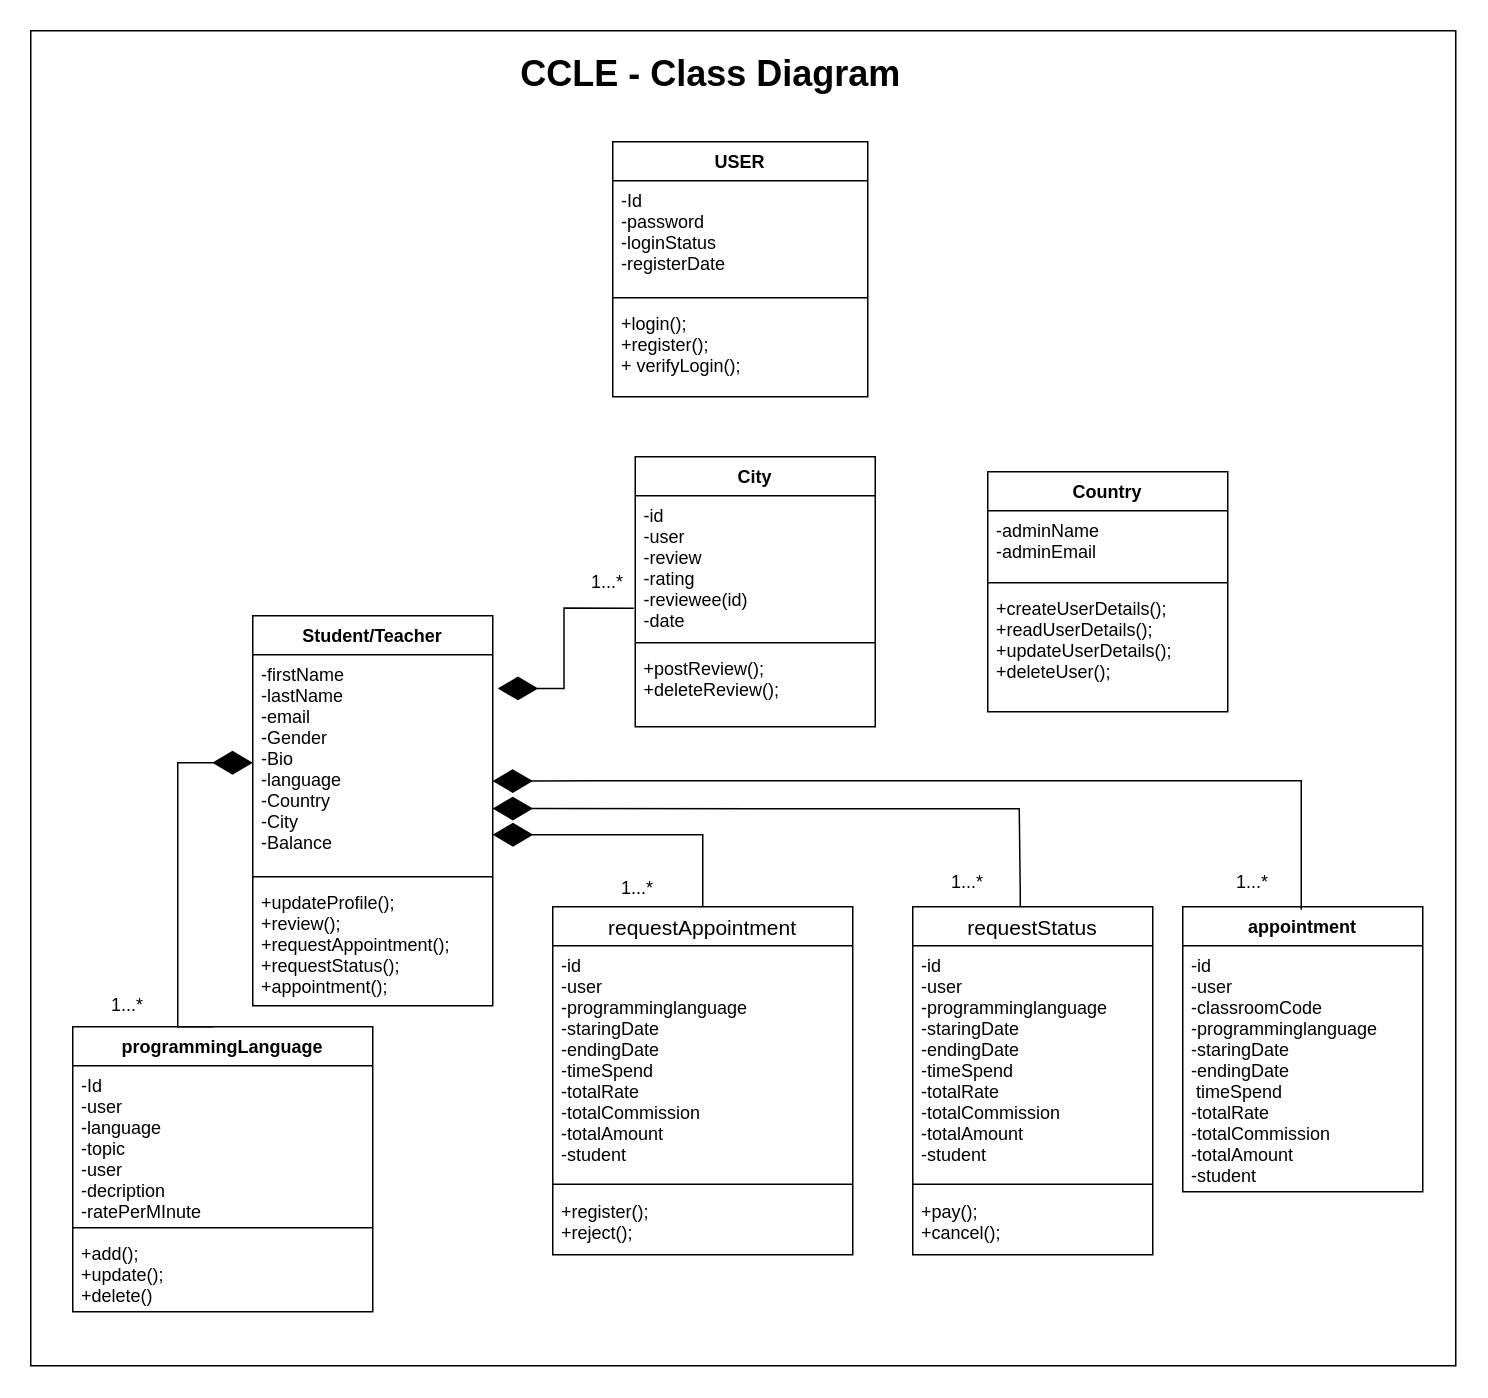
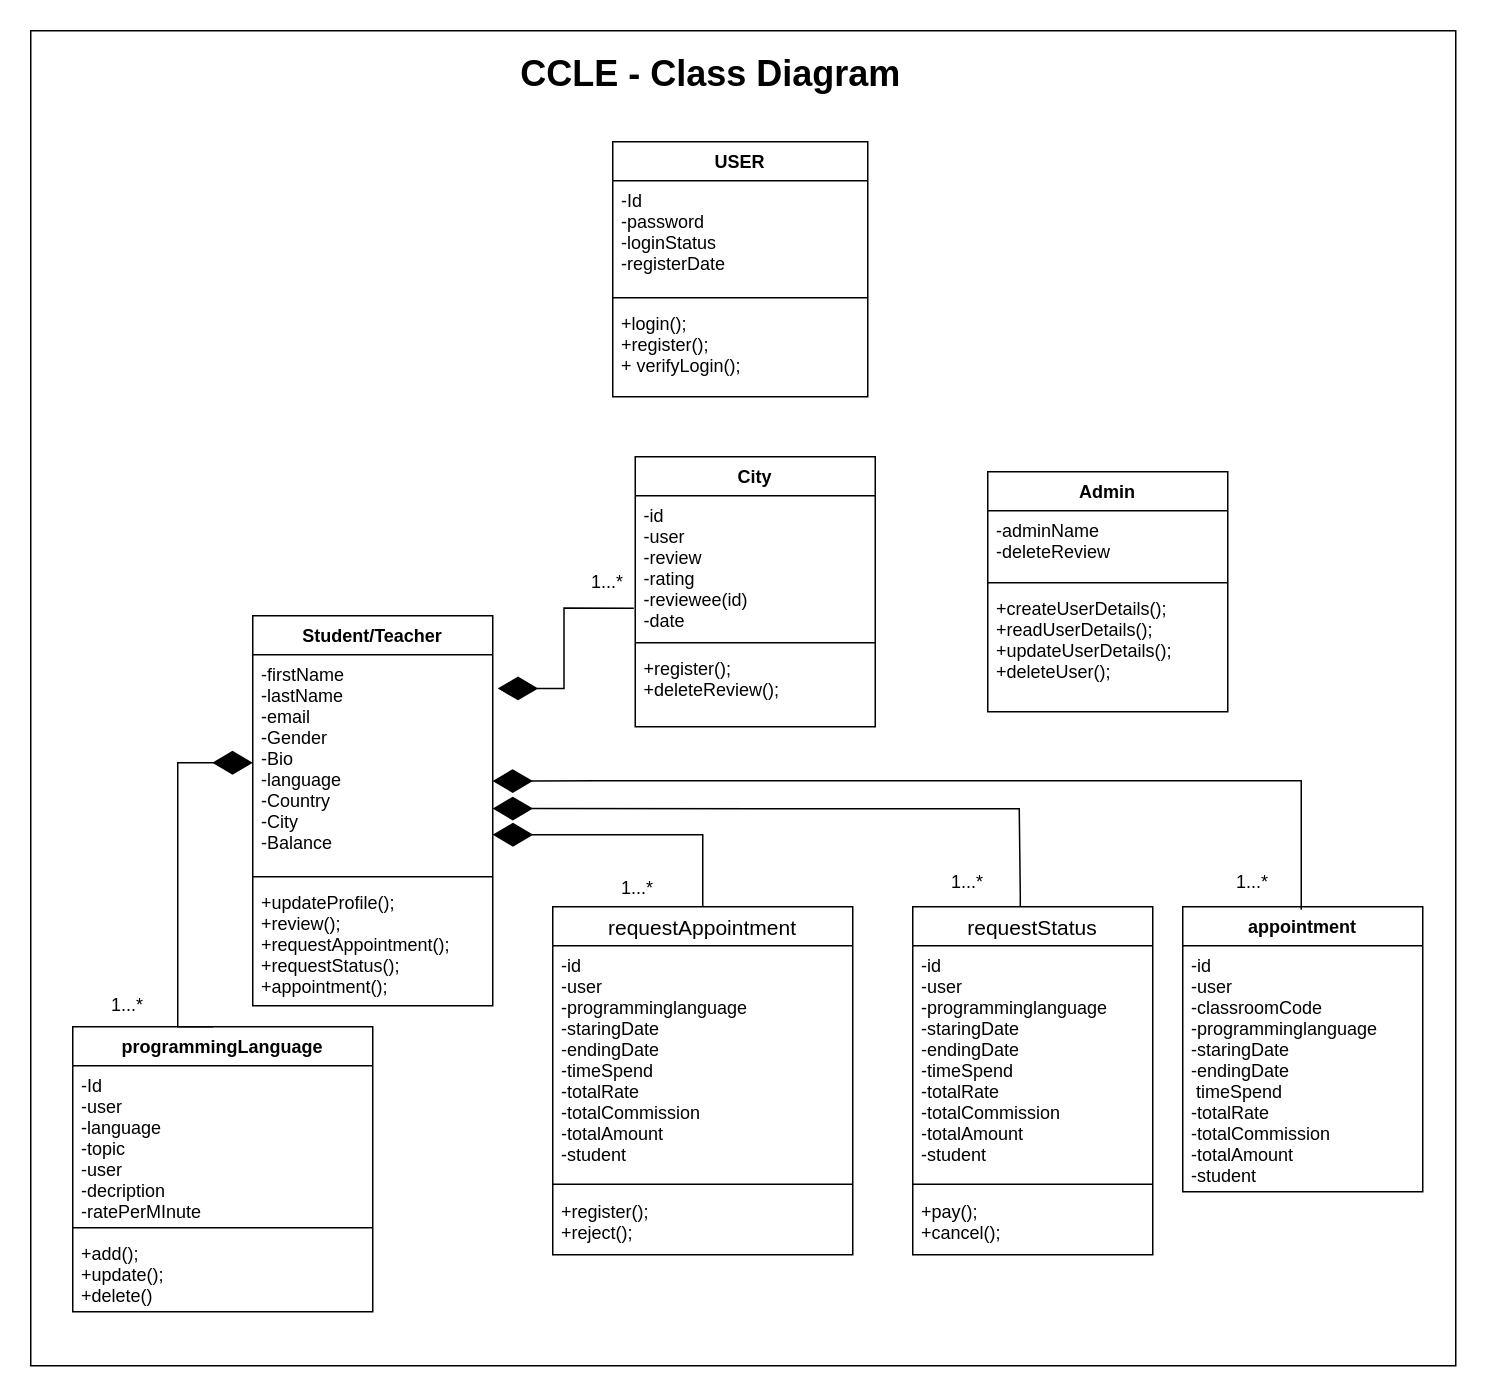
- <mxCell id="17" value="Country" style="swimlane;fontStyle=1;align=center;verticalAlign=top;childLayout=stackLayout;horizontal=1;startSize=26;horizontalStack=0;resizeParent=1;resizeParentMax=0;resizeLast=0;collapsible=1;marginBottom=0;" vertex="1" parent="1"><mxGeometry x="658" y="314" width="160" height="160" as="geometry" /></mxCell>
+ <mxCell id="17" value="Admin" style="swimlane;fontStyle=1;align=center;verticalAlign=top;childLayout=stackLayout;horizontal=1;startSize=26;horizontalStack=0;resizeParent=1;resizeParentMax=0;resizeLast=0;collapsible=1;marginBottom=0;" vertex="1" parent="1"><mxGeometry x="658" y="314" width="160" height="160" as="geometry" /></mxCell>
- <mxCell id="18" value="-adminName&#10;-adminEmail" style="text;strokeColor=none;fillColor=none;align=left;verticalAlign=top;spacingLeft=4;spacingRight=4;overflow=hidden;rotatable=0;points=[[0,0.5],[1,0.5]];portConstraint=eastwest;" vertex="1" parent="17"><mxGeometry y="26" width="160" height="44" as="geometry" /></mxCell>
+ <mxCell id="18" value="-adminName&#10;-deleteReview" style="text;strokeColor=none;fillColor=none;align=left;verticalAlign=top;spacingLeft=4;spacingRight=4;overflow=hidden;rotatable=0;points=[[0,0.5],[1,0.5]];portConstraint=eastwest;" vertex="1" parent="17"><mxGeometry y="26" width="160" height="44" as="geometry" /></mxCell>
- <mxCell id="10" value="+postReview();&#10;+deleteReview();" style="text;strokeColor=none;fillColor=none;align=left;verticalAlign=top;spacingLeft=4;spacingRight=4;overflow=hidden;rotatable=0;points=[[0,0.5],[1,0.5]];portConstraint=eastwest;" vertex="1" parent="7"><mxGeometry y="128" width="160" height="52" as="geometry" /></mxCell>
+ <mxCell id="10" value="+register();&#10;+deleteReview();" style="text;strokeColor=none;fillColor=none;align=left;verticalAlign=top;spacingLeft=4;spacingRight=4;overflow=hidden;rotatable=0;points=[[0,0.5],[1,0.5]];portConstraint=eastwest;" vertex="1" parent="7"><mxGeometry y="128" width="160" height="52" as="geometry" /></mxCell>
